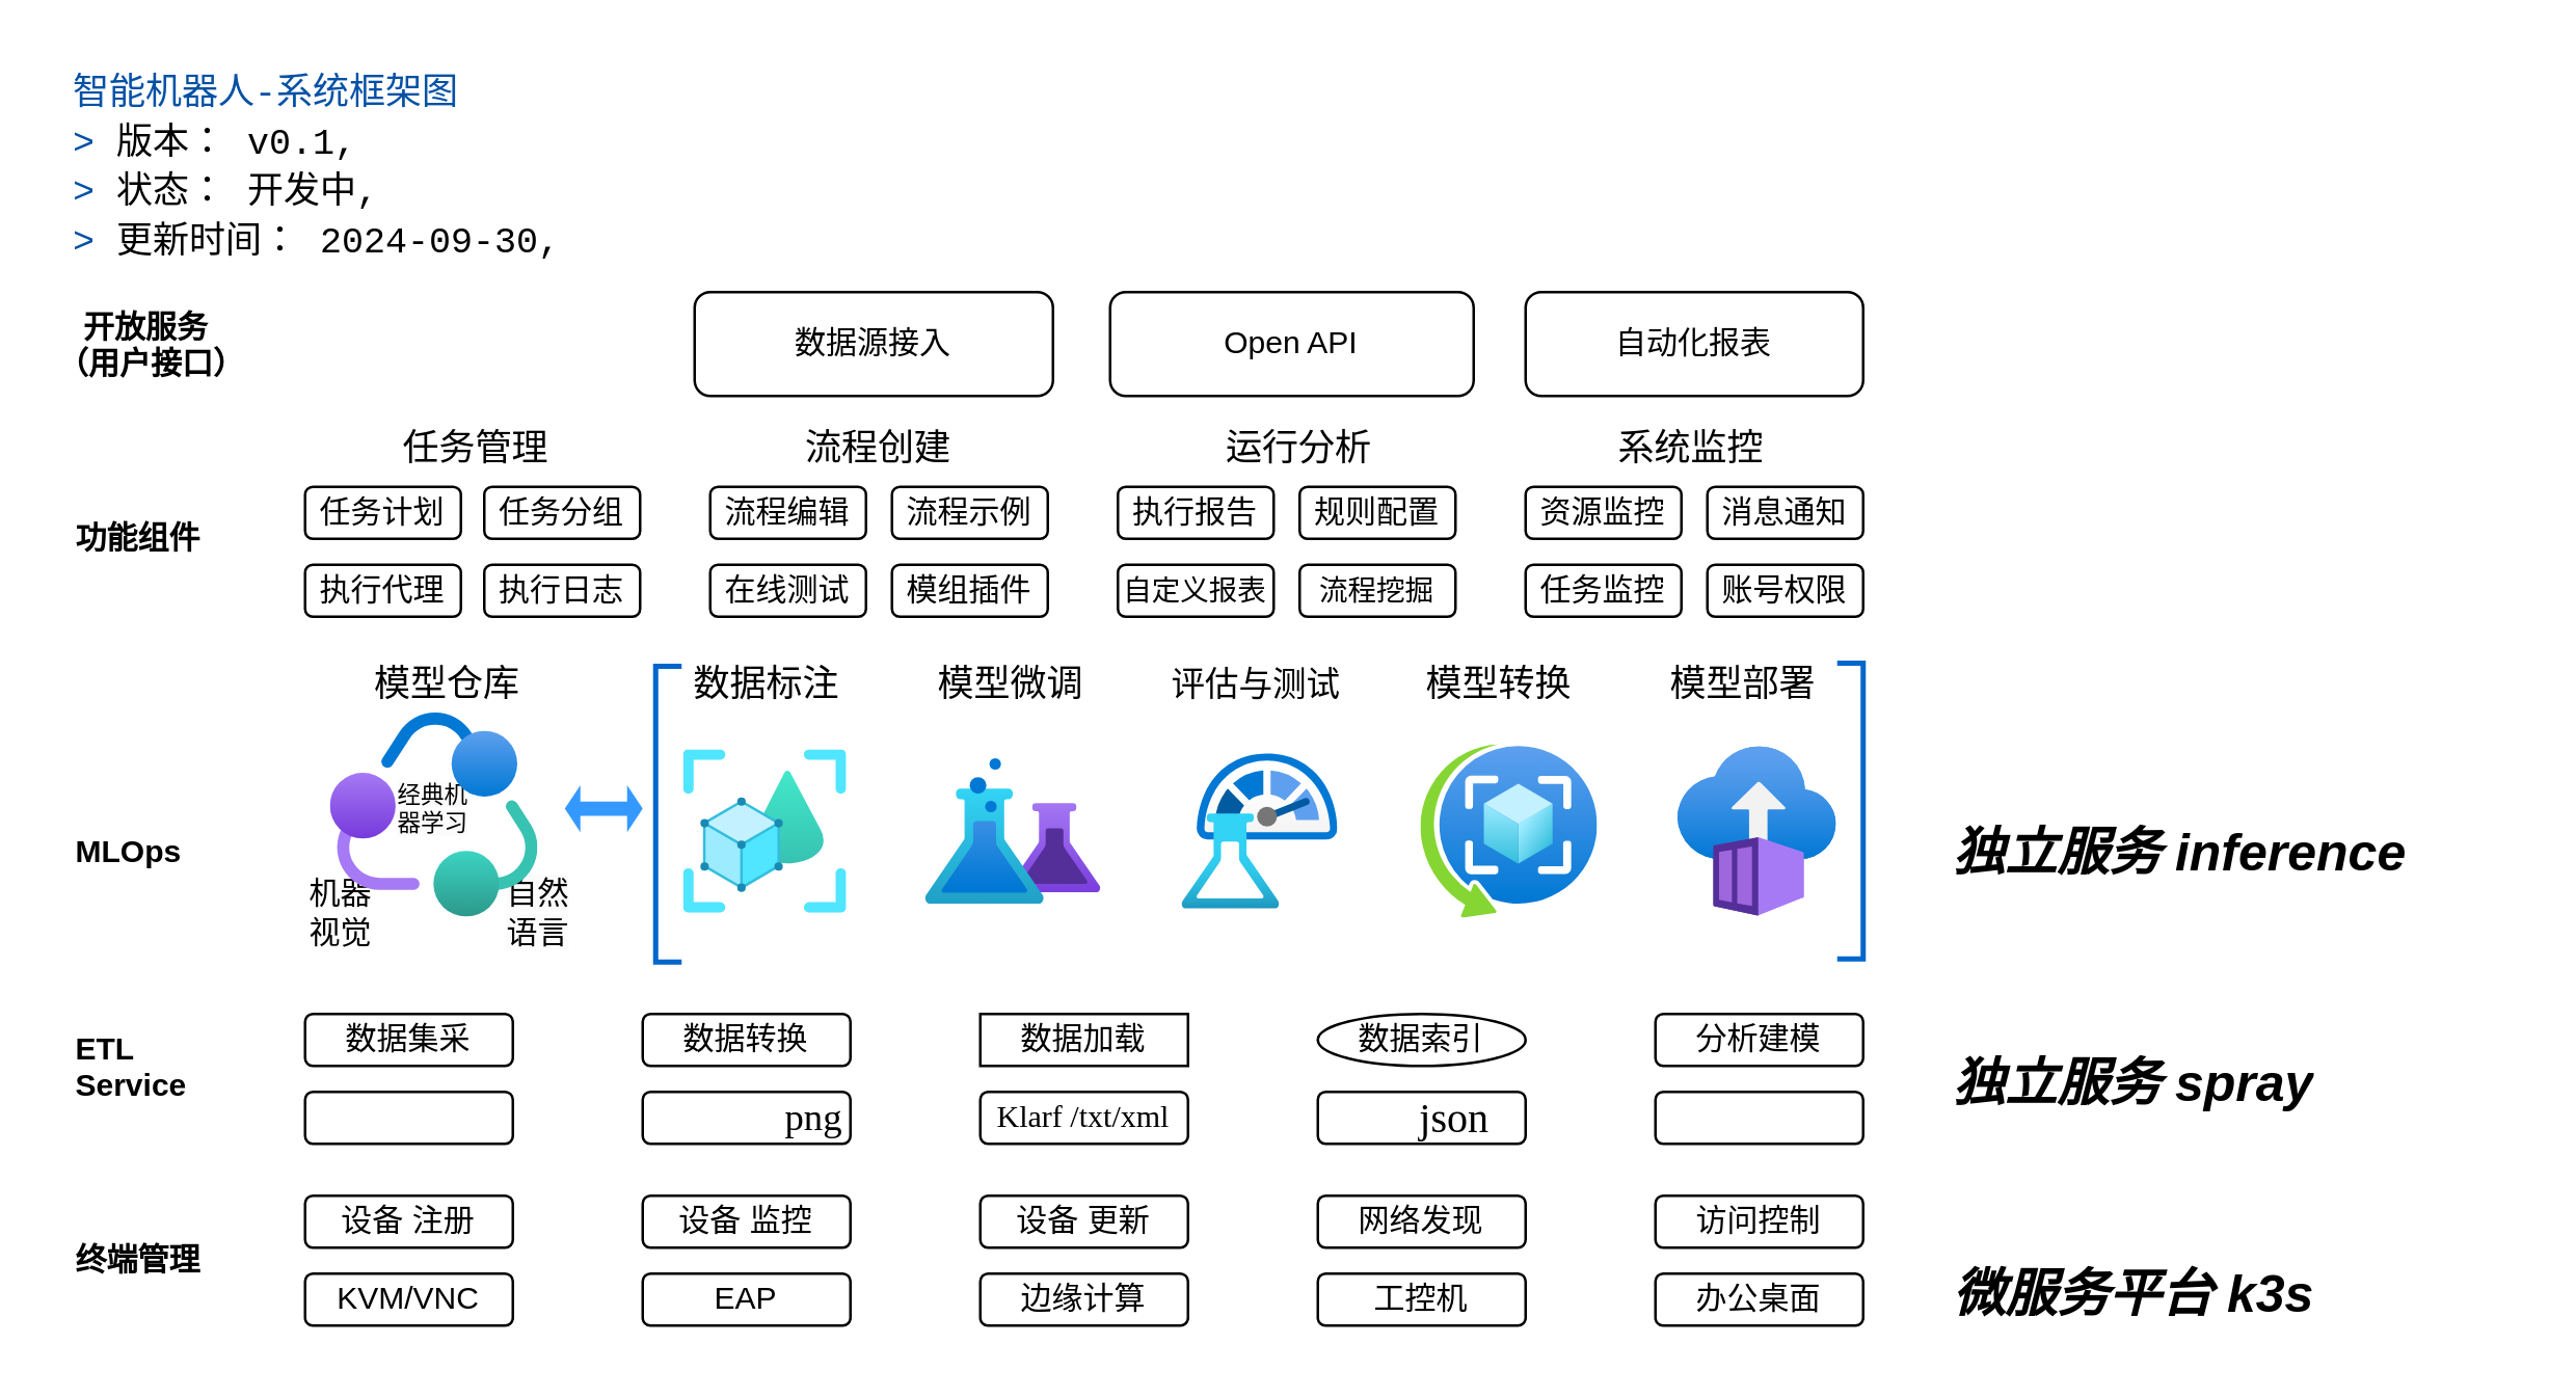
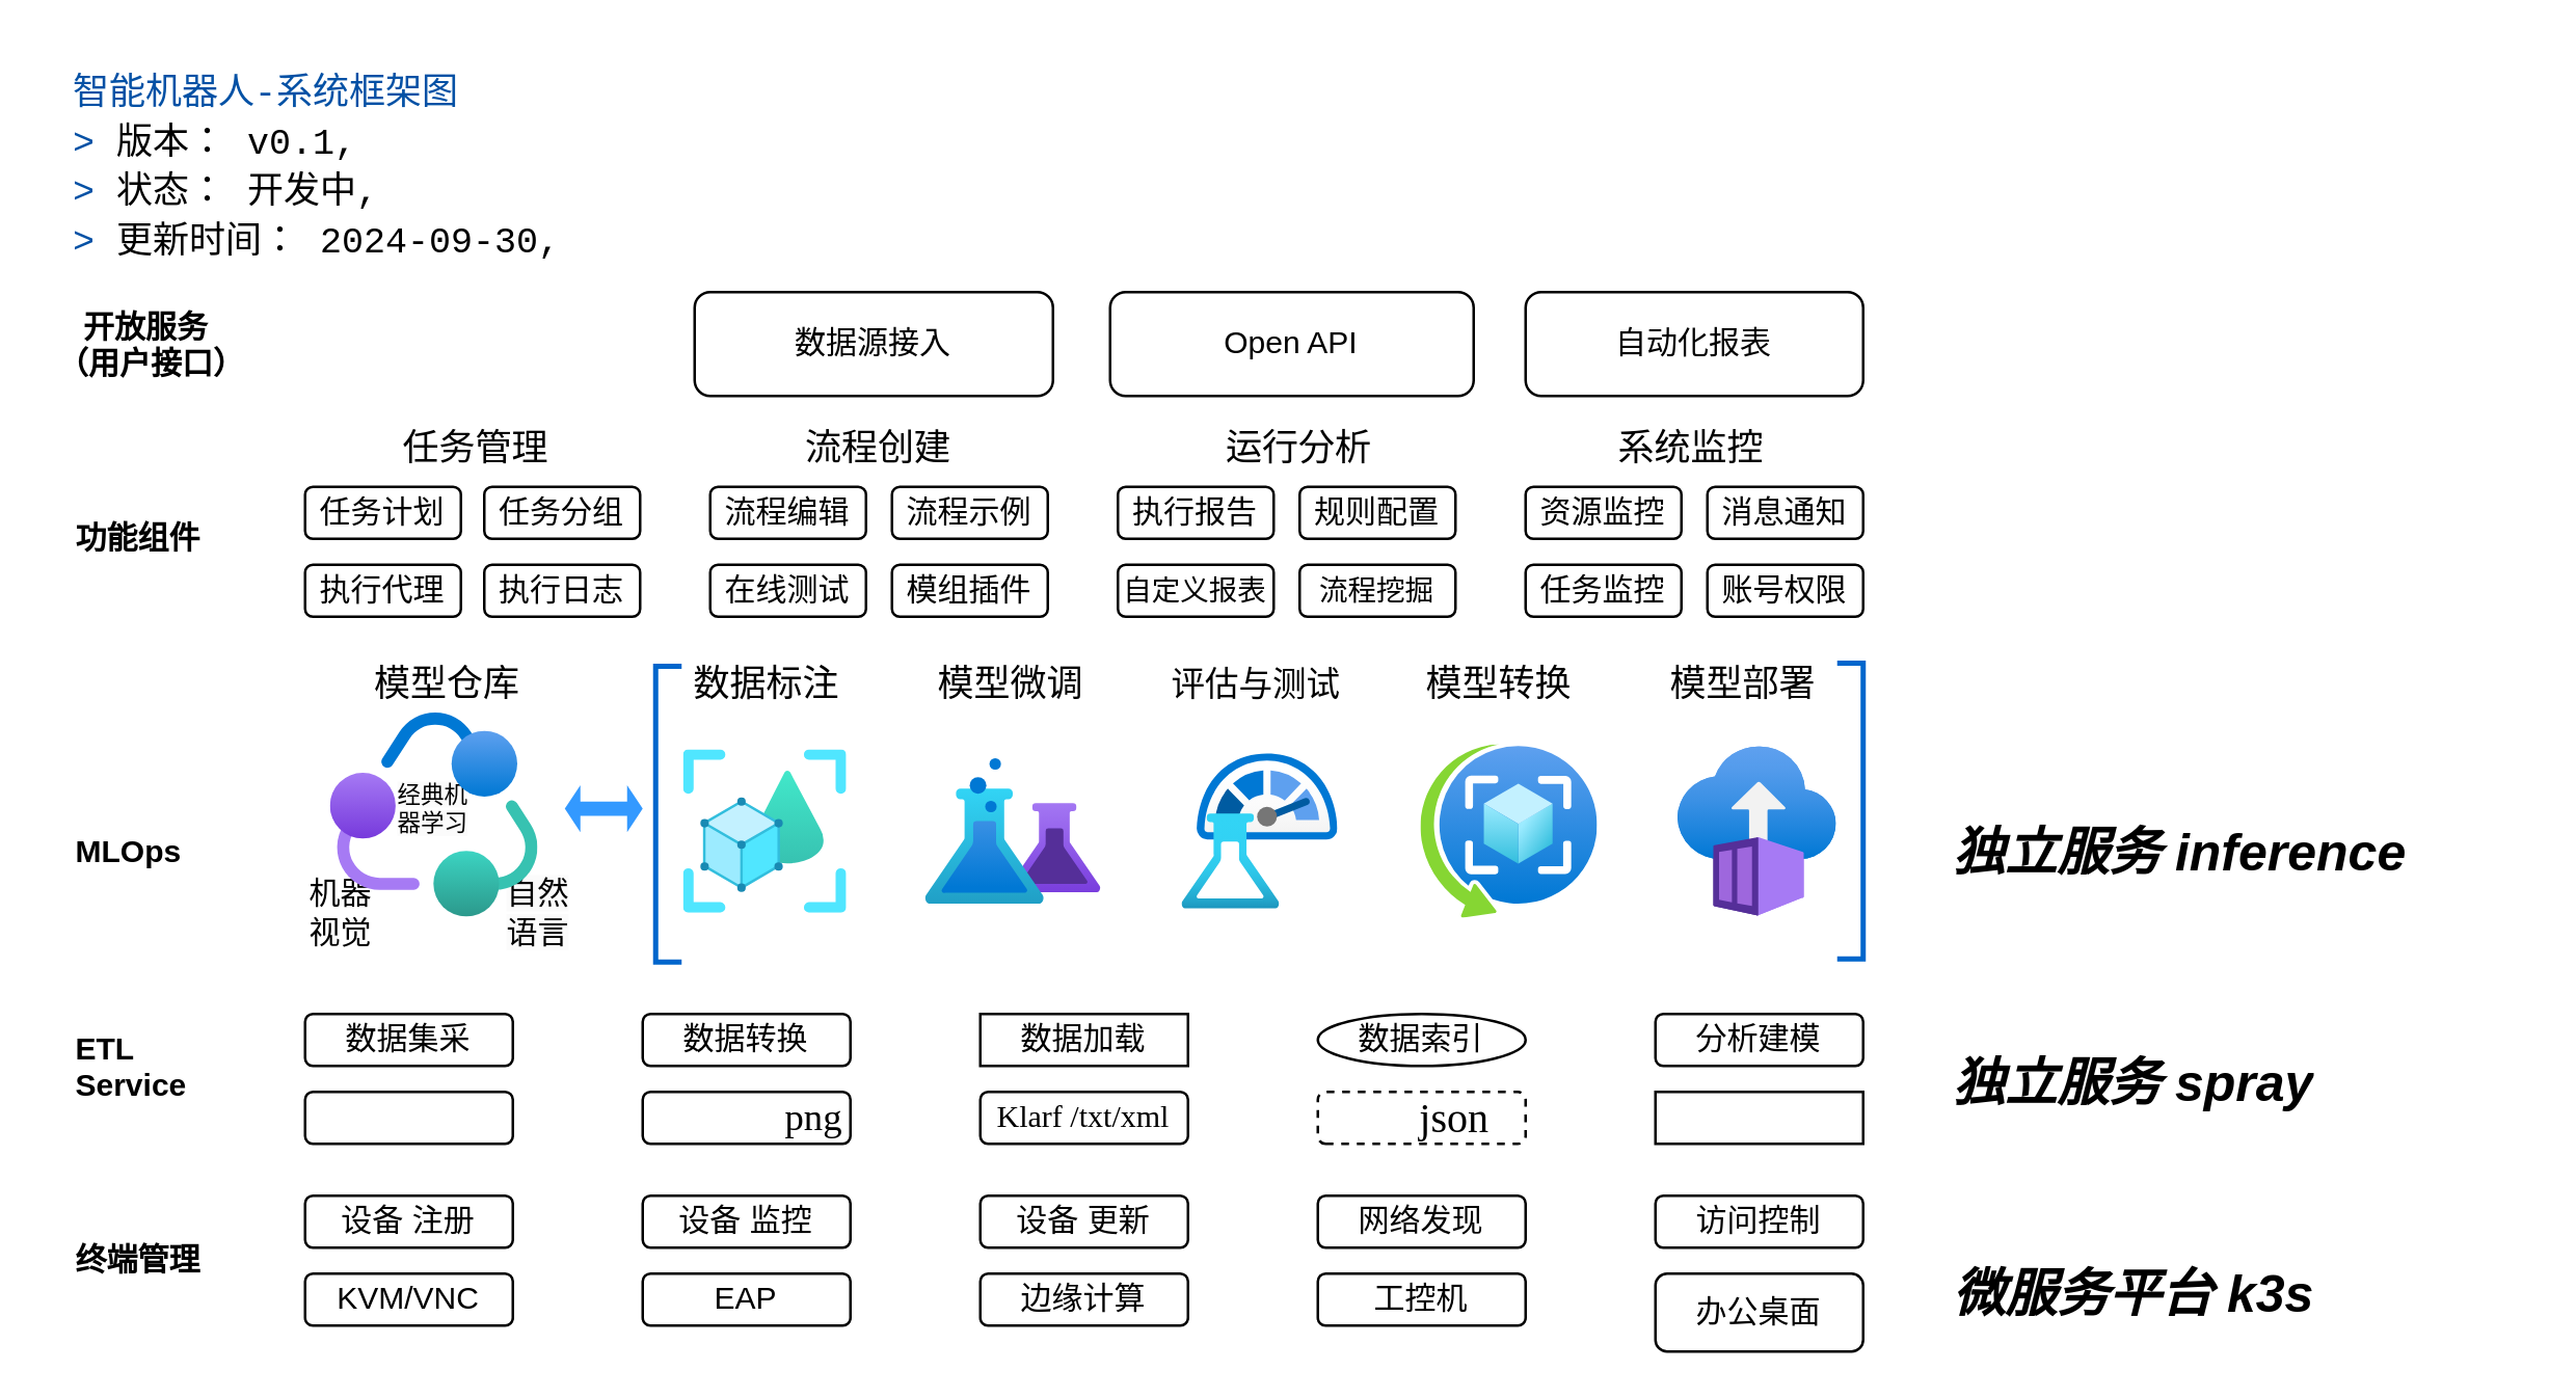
- <mxCell id="28" value="&lt;span style=&quot;font-size:12.0pt;font-family:&amp;quot;思源黑体 CN Regular&amp;quot;;&lt;br/&gt;mso-ascii-font-family:&amp;quot;思源黑体 CN Regular&amp;quot;;mso-fareast-font-family:&amp;quot;思源黑体 CN Regular&amp;quot;;&lt;br/&gt;mso-bidi-font-family:+mn-cs;mso-ascii-theme-font:minor-latin;mso-bidi-theme-font:&lt;br/&gt;minor-bidi;color:white;mso-color-index:0;mso-font-kerning:12.0pt;language:en-US;&lt;br/&gt;mso-style-textfill-type:solid;mso-style-textfill-fill-themecolor:background1;&lt;br/&gt;mso-style-textfill-fill-color:white;mso-style-textfill-fill-alpha:100.0%&quot;&gt;csv/&lt;/span&gt;&lt;span style=&quot;font-size:12.0pt;font-family:&amp;quot;思源黑体 CN Regular&amp;quot;;mso-ascii-font-family:&lt;br/&gt;&amp;quot;思源黑体 CN Regular&amp;quot;;mso-fareast-font-family:&amp;quot;思源黑体 CN Regular&amp;quot;;mso-bidi-font-family:&lt;br/&gt;+mn-cs;mso-ascii-theme-font:minor-latin;mso-bidi-theme-font:minor-bidi;&lt;br/&gt;color:white;mso-color-index:0;mso-font-kerning:12.0pt;language:en-US;&lt;br/&gt;mso-style-textfill-type:solid;mso-style-textfill-fill-themecolor:background1;&lt;br/&gt;mso-style-textfill-fill-color:white;mso-style-textfill-fill-alpha:100.0%&quot;&gt;json&lt;/span&gt;" style="rounded=1;whiteSpace=wrap;html=1;flipH=0;flipV=1;" parent="1" vertex="1"><mxGeometry x="507" y="420" width="80" height="20" as="geometry" /></mxCell>
+ <mxCell id="28" value="&lt;span style=&quot;font-size:12.0pt;font-family:&amp;quot;思源黑体 CN Regular&amp;quot;;&lt;br/&gt;mso-ascii-font-family:&amp;quot;思源黑体 CN Regular&amp;quot;;mso-fareast-font-family:&amp;quot;思源黑体 CN Regular&amp;quot;;&lt;br/&gt;mso-bidi-font-family:+mn-cs;mso-ascii-theme-font:minor-latin;mso-bidi-theme-font:&lt;br/&gt;minor-bidi;color:white;mso-color-index:0;mso-font-kerning:12.0pt;language:en-US;&lt;br/&gt;mso-style-textfill-type:solid;mso-style-textfill-fill-themecolor:background1;&lt;br/&gt;mso-style-textfill-fill-color:white;mso-style-textfill-fill-alpha:100.0%&quot;&gt;csv/&lt;/span&gt;&lt;span style=&quot;font-size:12.0pt;font-family:&amp;quot;思源黑体 CN Regular&amp;quot;;mso-ascii-font-family:&lt;br/&gt;&amp;quot;思源黑体 CN Regular&amp;quot;;mso-fareast-font-family:&amp;quot;思源黑体 CN Regular&amp;quot;;mso-bidi-font-family:&lt;br/&gt;+mn-cs;mso-ascii-theme-font:minor-latin;mso-bidi-theme-font:minor-bidi;&lt;br/&gt;color:white;mso-color-index:0;mso-font-kerning:12.0pt;language:en-US;&lt;br/&gt;mso-style-textfill-type:solid;mso-style-textfill-fill-themecolor:background1;&lt;br/&gt;mso-style-textfill-fill-color:white;mso-style-textfill-fill-alpha:100.0%&quot;&gt;json&lt;/span&gt;" style="rounded=1;whiteSpace=wrap;html=1;flipH=0;flipV=1;dashed=1;" parent="1" vertex="1"><mxGeometry x="507" y="420" width="80" height="20" as="geometry" /></mxCell>
- <mxCell id="29" value="&lt;p style=&quot;line-height: normal; margin: 0pt 0in; text-indent: 0in; direction: ltr; unicode-bidi: embed; vertical-align: baseline; word-break: normal;&quot;&gt;&lt;span style=&quot;font-size:12.0pt;&lt;br/&gt;font-family:&amp;quot;思源黑体 CN Regular&amp;quot;;mso-ascii-font-family:&amp;quot;思源黑体 CN Regular&amp;quot;;&lt;br/&gt;mso-fareast-font-family:&amp;quot;思源黑体 CN Regular&amp;quot;;mso-bidi-font-family:+mn-cs;&lt;br/&gt;mso-ascii-theme-font:minor-latin;mso-bidi-theme-font:minor-bidi;color:white;&lt;br/&gt;mso-color-index:0;mso-font-kerning:12.0pt;language:en-US;mso-style-textfill-type:&lt;br/&gt;solid;mso-style-textfill-fill-themecolor:background1;mso-style-textfill-fill-color:&lt;br/&gt;white;mso-style-textfill-fill-alpha:100.0%&quot;&gt;tar/zip&lt;/span&gt;&lt;/p&gt;" style="rounded=1;whiteSpace=wrap;html=1;flipH=0;flipV=1;" parent="1" vertex="1"><mxGeometry x="637" y="420" width="80" height="20" as="geometry" /></mxCell>
+ <mxCell id="29" value="&lt;p style=&quot;line-height: normal; margin: 0pt 0in; text-indent: 0in; direction: ltr; unicode-bidi: embed; vertical-align: baseline; word-break: normal;&quot;&gt;&lt;span style=&quot;font-size:12.0pt;&lt;br/&gt;font-family:&amp;quot;思源黑体 CN Regular&amp;quot;;mso-ascii-font-family:&amp;quot;思源黑体 CN Regular&amp;quot;;&lt;br/&gt;mso-fareast-font-family:&amp;quot;思源黑体 CN Regular&amp;quot;;mso-bidi-font-family:+mn-cs;&lt;br/&gt;mso-ascii-theme-font:minor-latin;mso-bidi-theme-font:minor-bidi;color:white;&lt;br/&gt;mso-color-index:0;mso-font-kerning:12.0pt;language:en-US;mso-style-textfill-type:&lt;br/&gt;solid;mso-style-textfill-fill-themecolor:background1;mso-style-textfill-fill-color:&lt;br/&gt;white;mso-style-textfill-fill-alpha:100.0%&quot;&gt;tar/zip&lt;/span&gt;&lt;/p&gt;" style="whiteSpace=wrap;html=1;flipH=0;flipV=1;rounded=0;" parent="1" vertex="1"><mxGeometry x="637" y="420" width="80" height="20" as="geometry" /></mxCell>
- <mxCell id="19" value="办公桌面" style="rounded=1;whiteSpace=wrap;html=1;flipH=1;flipV=1;" parent="1" vertex="1"><mxGeometry x="637" y="490" width="80" height="20" as="geometry" /></mxCell>
+ <mxCell id="19" value="办公桌面" style="rounded=1;whiteSpace=wrap;html=1;flipH=1;flipV=1;" parent="1" vertex="1"><mxGeometry x="637" y="490" width="80" height="30" as="geometry" /></mxCell>
